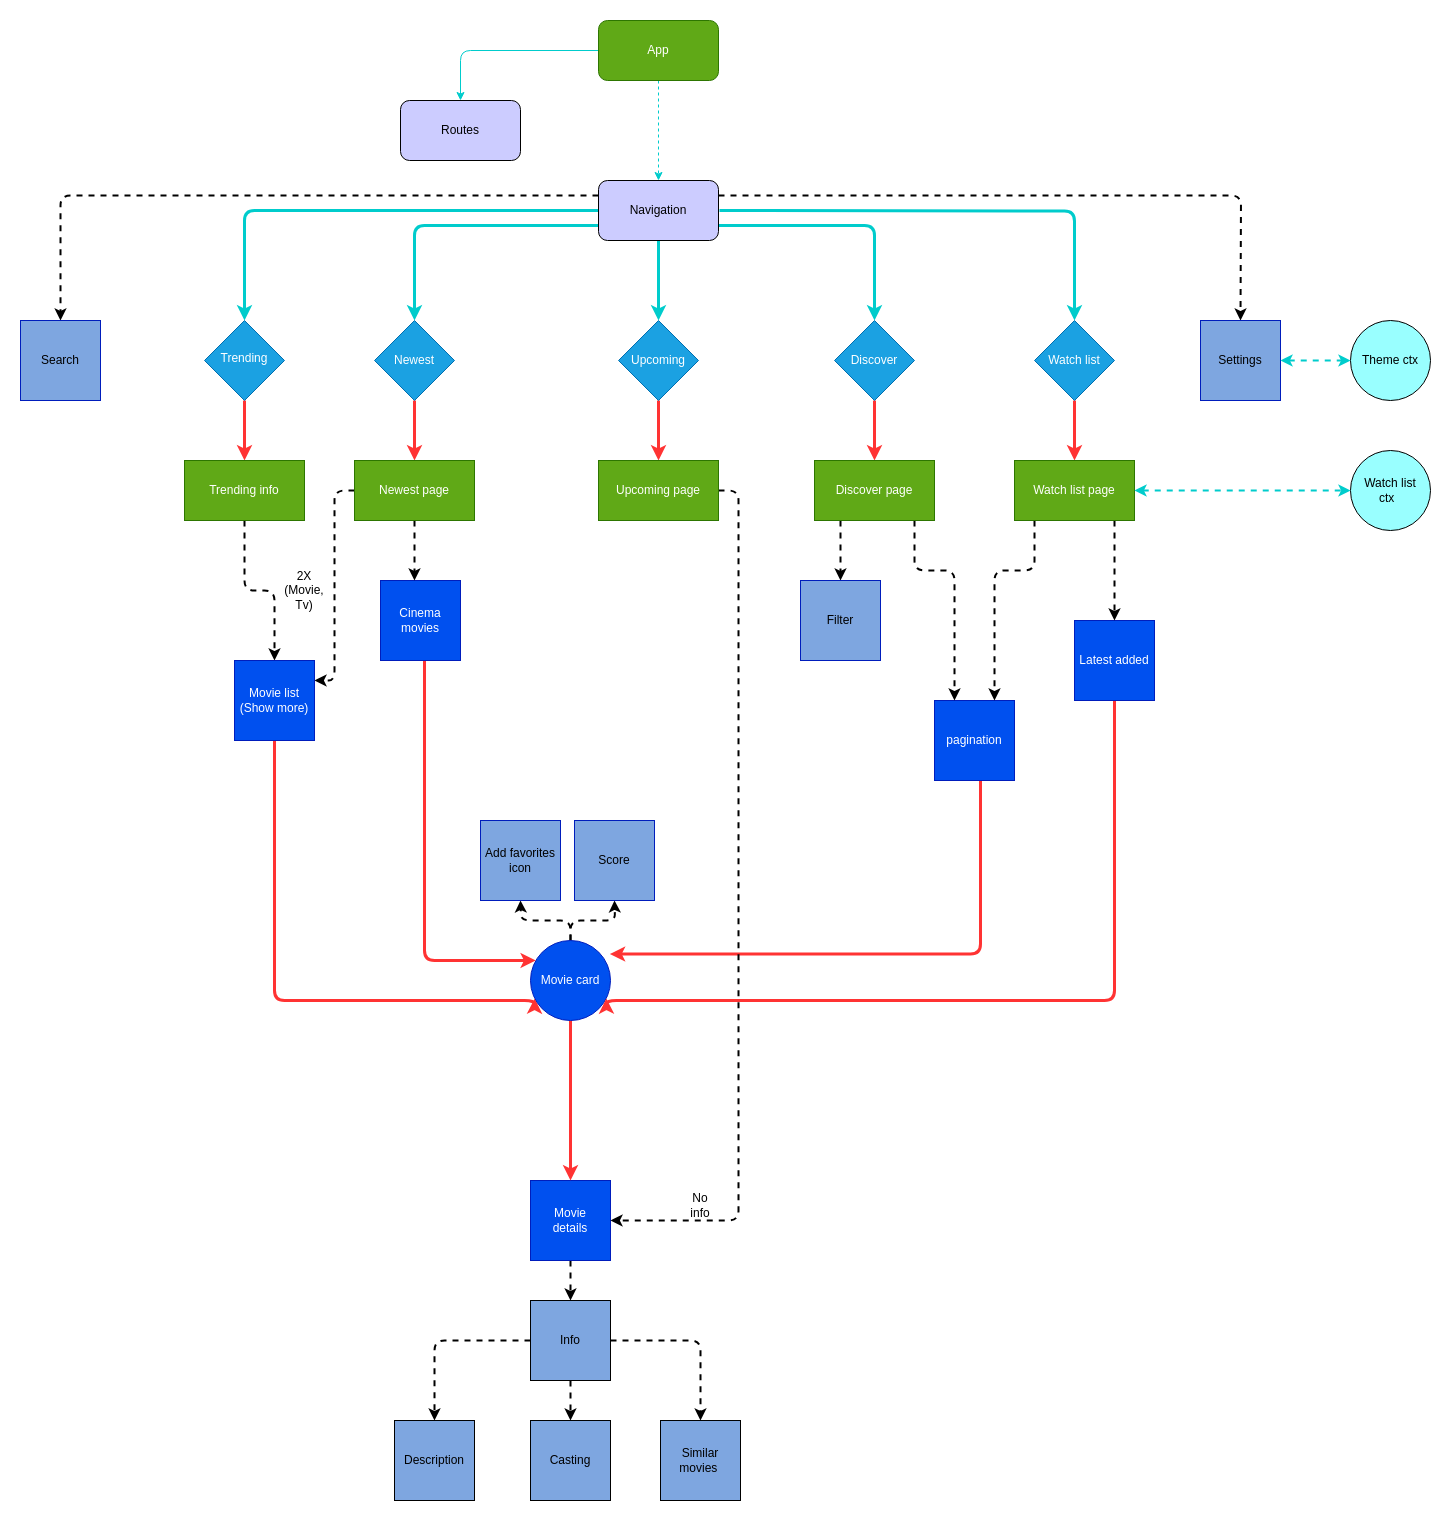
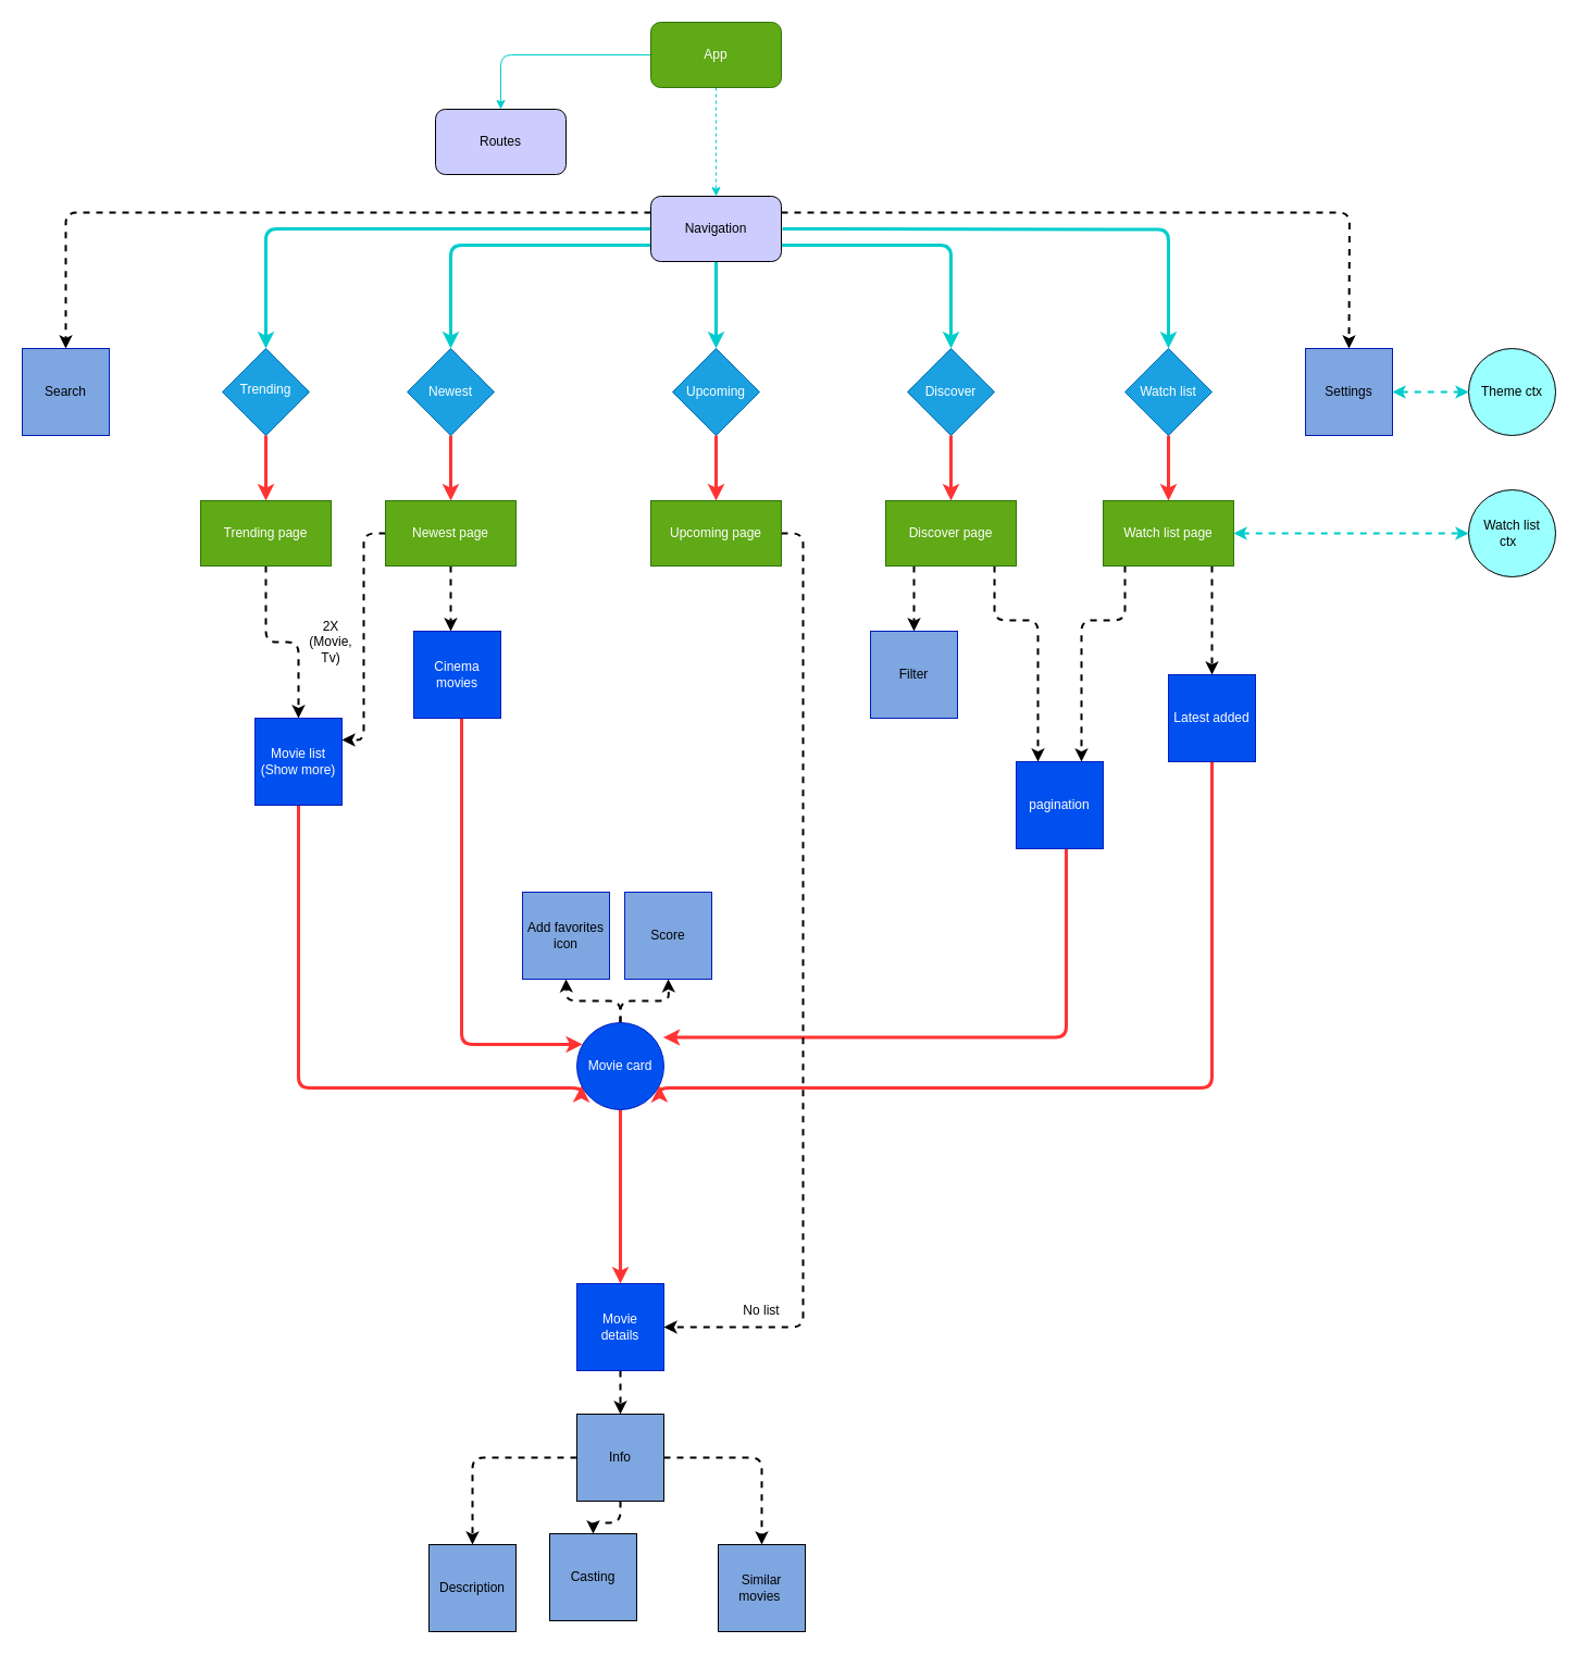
- <mxCell id="20" value="Trending info" style="rounded=0;whiteSpace=wrap;html=1;fontSize=12;fontColor=#ffffff;fillColor=#60a917;strokeColor=#2D7600;" parent="1" vertex="1"><mxGeometry x="184" y="460" width="120" height="60" as="geometry" /></mxCell>
+ <mxCell id="20" value="Trending page" style="rounded=0;whiteSpace=wrap;html=1;fontSize=12;fontColor=#ffffff;fillColor=#60a917;strokeColor=#2D7600;" parent="1" vertex="1"><mxGeometry x="184" y="460" width="120" height="60" as="geometry" /></mxCell>
- <mxCell id="67" value="No info" style="text;html=1;strokeColor=none;fillColor=none;align=center;verticalAlign=middle;whiteSpace=wrap;rounded=0;fontSize=12;fontColor=#000000;" parent="1" vertex="1"><mxGeometry x="680" y="1190" width="40" height="30" as="geometry" /></mxCell>
+ <mxCell id="67" value="No list" style="text;html=1;strokeColor=none;fillColor=none;align=center;verticalAlign=middle;whiteSpace=wrap;rounded=0;fontSize=12;fontColor=#000000;" parent="1" vertex="1"><mxGeometry x="680" y="1190" width="40" height="30" as="geometry" /></mxCell>
- <mxCell id="61" value="Casting" style="whiteSpace=wrap;html=1;aspect=fixed;fontSize=12;fontColor=#000000;fillColor=#7EA6E0;" parent="1" vertex="1"><mxGeometry x="530" y="1420" width="80" height="80" as="geometry" /></mxCell>
+ <mxCell id="61" value="Casting" style="whiteSpace=wrap;html=1;aspect=fixed;fontSize=12;fontColor=#000000;fillColor=#7EA6E0;" parent="1" vertex="1"><mxGeometry x="505" y="1410" width="80" height="80" as="geometry" /></mxCell>
